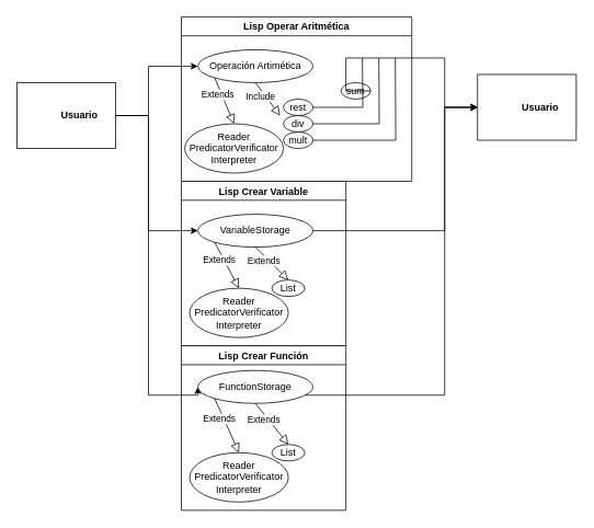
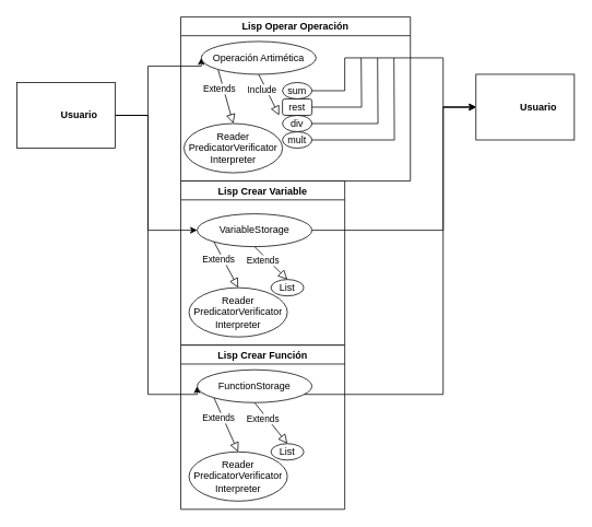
- <mxCell id="6" value="Lisp Operar Aritmética" style="swimlane;" vertex="1" parent="1"><mxGeometry x="220" y="20" width="280" height="200" as="geometry" /></mxCell>
+ <mxCell id="6" value="Lisp Operar Operación" style="swimlane;" vertex="1" parent="1"><mxGeometry x="220" y="20" width="280" height="200" as="geometry" /></mxCell>
- <mxCell id="7" value="Operación Artimética" style="ellipse;whiteSpace=wrap;html=1;" vertex="1" parent="6"><mxGeometry x="20" y="40" width="140" height="40" as="geometry" /></mxCell>
+ <mxCell id="7" value="Operación Artimética" style="ellipse;whiteSpace=wrap;html=1;" vertex="1" parent="6"><mxGeometry x="25" y="30" width="140" height="40" as="geometry" /></mxCell>
- <mxCell id="8" value="sum" style="ellipse;whiteSpace=wrap;html=1;" vertex="1" parent="6"><mxGeometry x="194" y="80" width="36" height="20" as="geometry" /></mxCell>
+ <mxCell id="8" value="sum" style="ellipse;whiteSpace=wrap;html=1;" vertex="1" parent="6"><mxGeometry x="124" y="80" width="36" height="20" as="geometry" /></mxCell>
- <mxCell id="11" value="rest" style="ellipse;whiteSpace=wrap;html=1;" vertex="1" parent="6"><mxGeometry x="124" y="100" width="36" height="20" as="geometry" /></mxCell>
+ <mxCell id="11" value="rest" style="whiteSpace=wrap;html=1;rounded=1;" vertex="1" parent="6"><mxGeometry x="124" y="100" width="36" height="20" as="geometry" /></mxCell>
